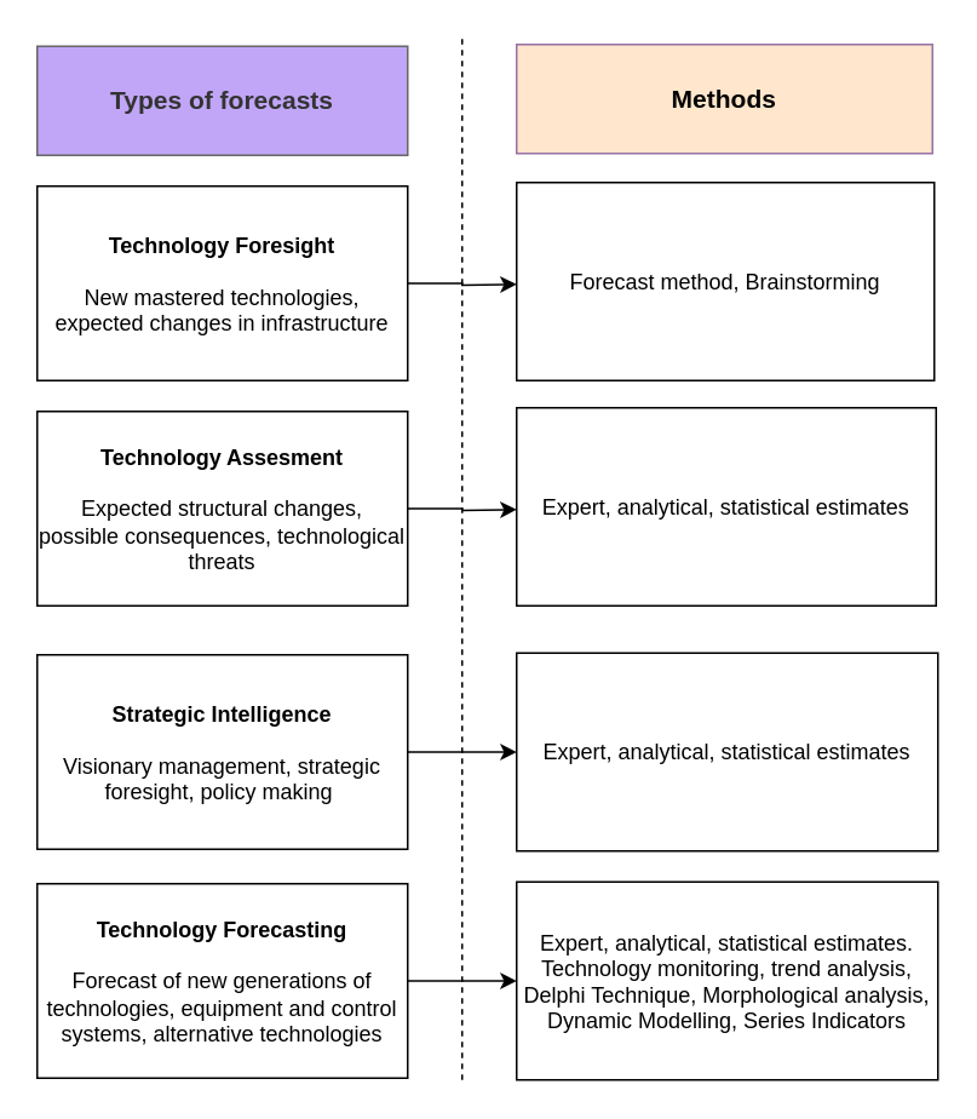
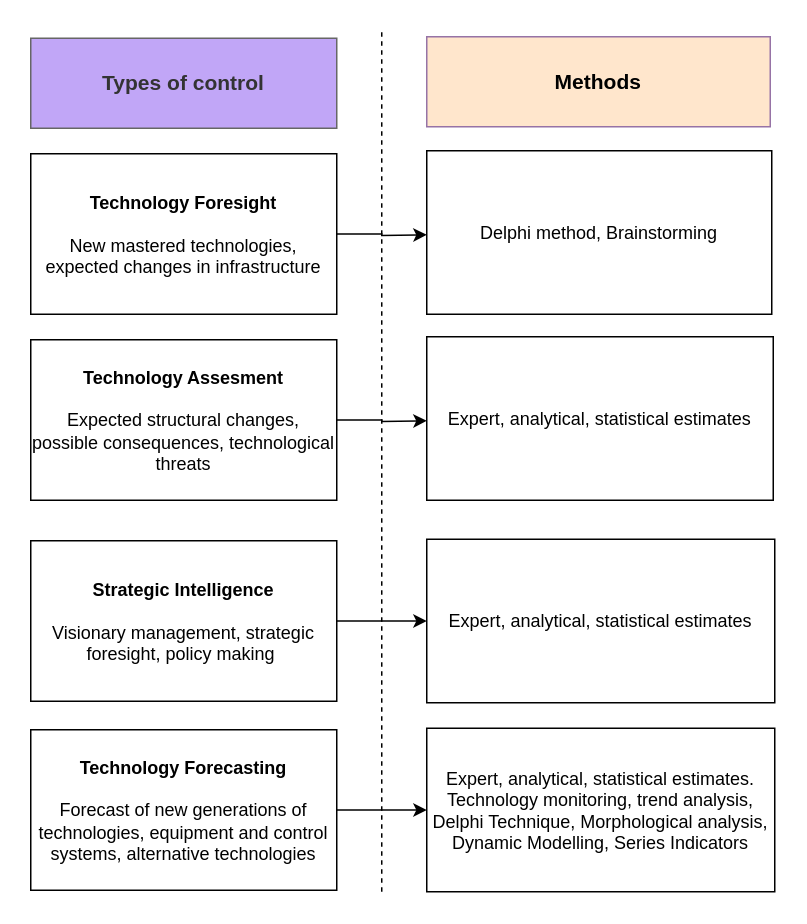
- <mxCell id="2" value="Types of forecasts" style="rounded=0;whiteSpace=wrap;html=1;fillColor=#C1A6F7;strokeColor=#666666;fontColor=#333333;fontStyle=1;fontSize=14;" vertex="1" parent="1"><mxGeometry x="20" y="25" width="204" height="60" as="geometry" /></mxCell>
+ <mxCell id="2" value="Types of control" style="rounded=0;whiteSpace=wrap;html=1;fillColor=#C1A6F7;strokeColor=#666666;fontColor=#333333;fontStyle=1;fontSize=14;" vertex="1" parent="1"><mxGeometry x="20" y="25" width="204" height="60" as="geometry" /></mxCell>
- <mxCell id="6" value="Forecast method, Brainstorming" style="rounded=0;whiteSpace=wrap;html=1;" vertex="1" parent="1"><mxGeometry x="284" y="100" width="230" height="109" as="geometry" /></mxCell>
+ <mxCell id="6" value="Delphi method, Brainstorming" style="rounded=0;whiteSpace=wrap;html=1;" vertex="1" parent="1"><mxGeometry x="284" y="100" width="230" height="109" as="geometry" /></mxCell>
